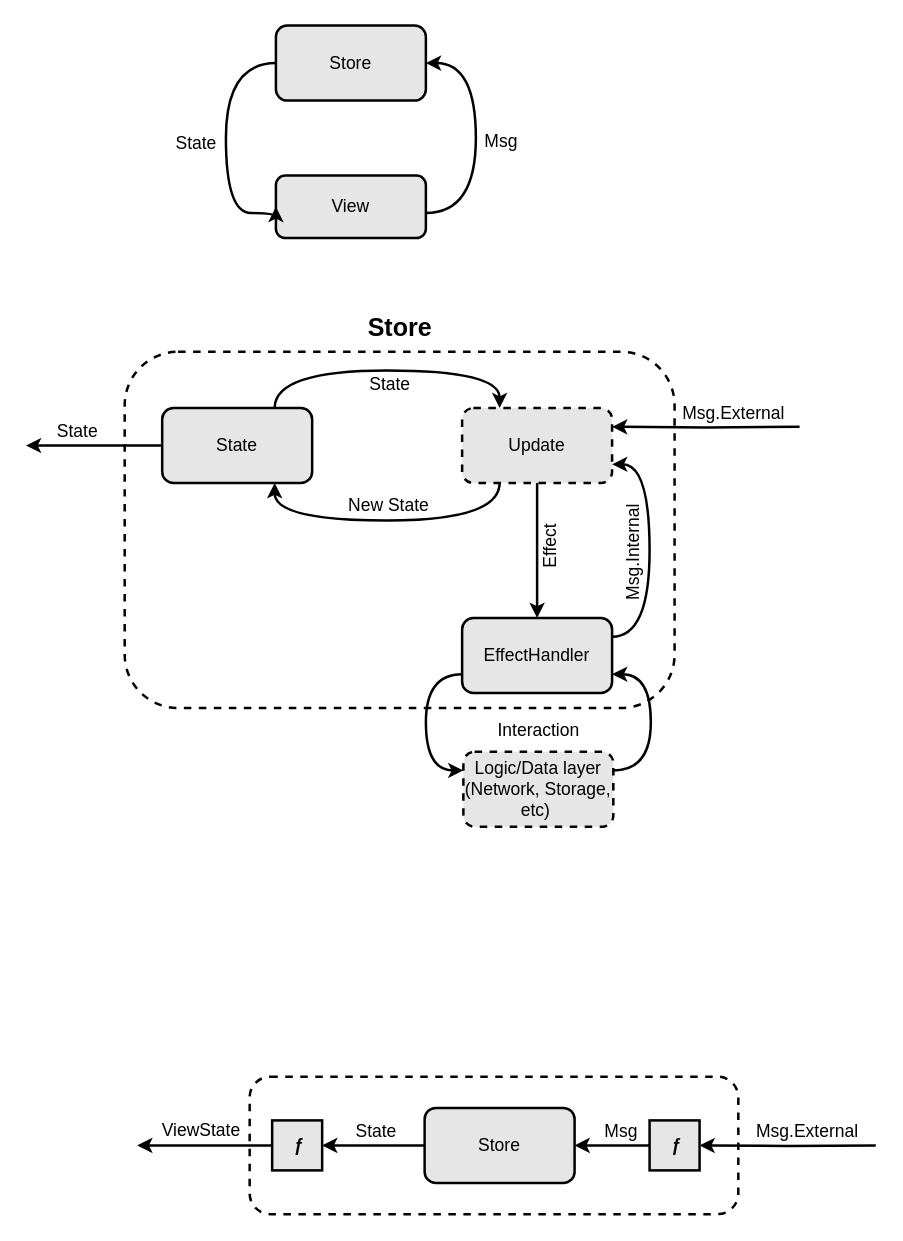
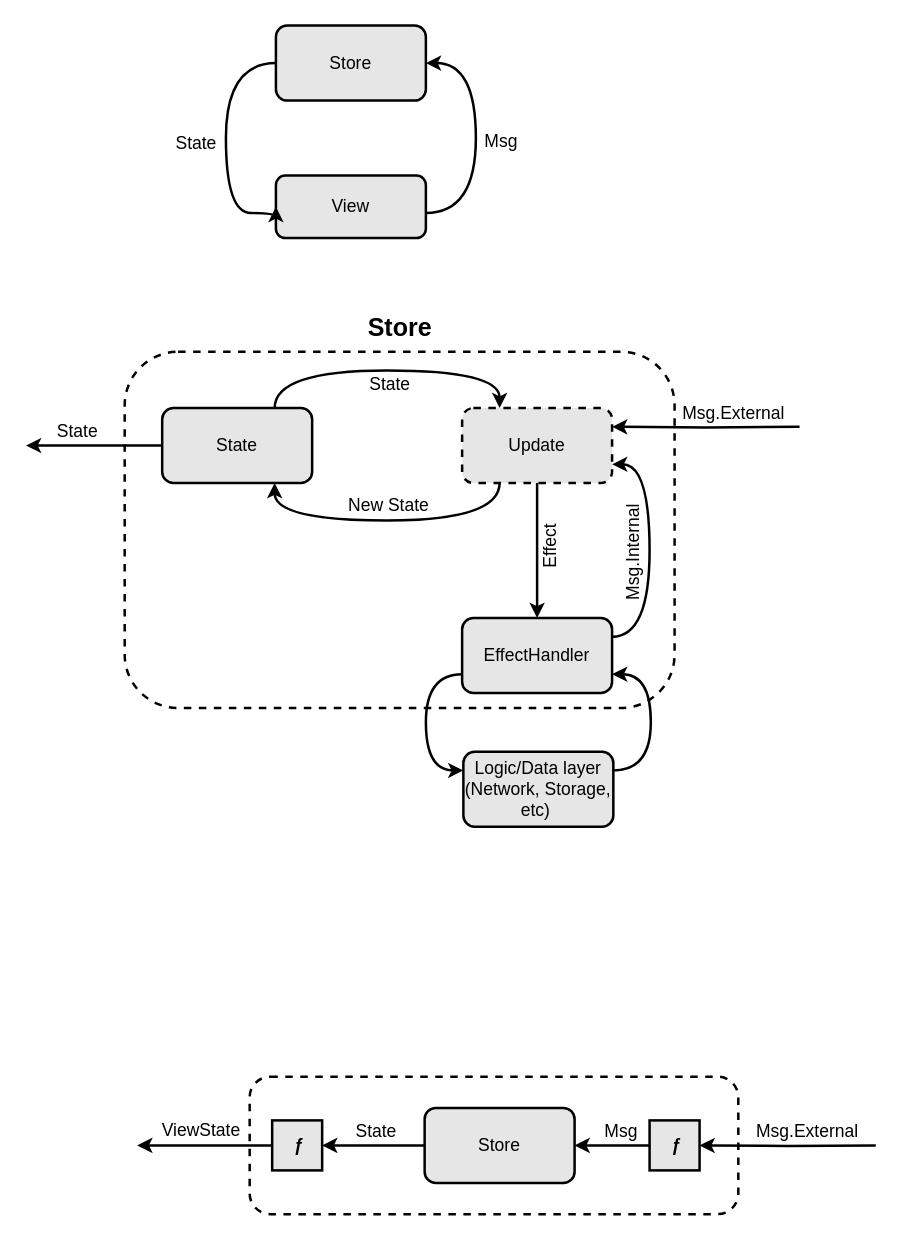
- <mxCell id="3" value="&lt;font style=&quot;font-size: 14px;&quot;&gt;Interaction&lt;/font&gt;" style="text;html=1;align=center;verticalAlign=middle;resizable=0;points=[];autosize=1;strokeColor=none;fillColor=none;" vertex="1" parent="2"><mxGeometry x="365" y="328" width="90" height="30" as="geometry" /></mxCell>
- <mxCell id="4" value="&lt;font style=&quot;font-size: 14px;&quot;&gt;Logic/Data layer&lt;br&gt;(Network, Storage, etc)&amp;nbsp;&lt;br&gt;&lt;/font&gt;" style="rounded=1;whiteSpace=wrap;html=1;strokeWidth=2;dashed=1;fillColor=#E6E6E6;" vertex="1" parent="2"><mxGeometry x="350" y="360" width="120" height="60" as="geometry" /></mxCell>
+ <mxCell id="4" value="&lt;font style=&quot;font-size: 14px;&quot;&gt;Logic/Data layer&lt;br&gt;(Network, Storage, etc)&amp;nbsp;&lt;br&gt;&lt;/font&gt;" style="rounded=1;whiteSpace=wrap;html=1;strokeWidth=2;dashed=0;fillColor=#E6E6E6;" vertex="1" parent="2"><mxGeometry x="350" y="360" width="120" height="60" as="geometry" /></mxCell>
